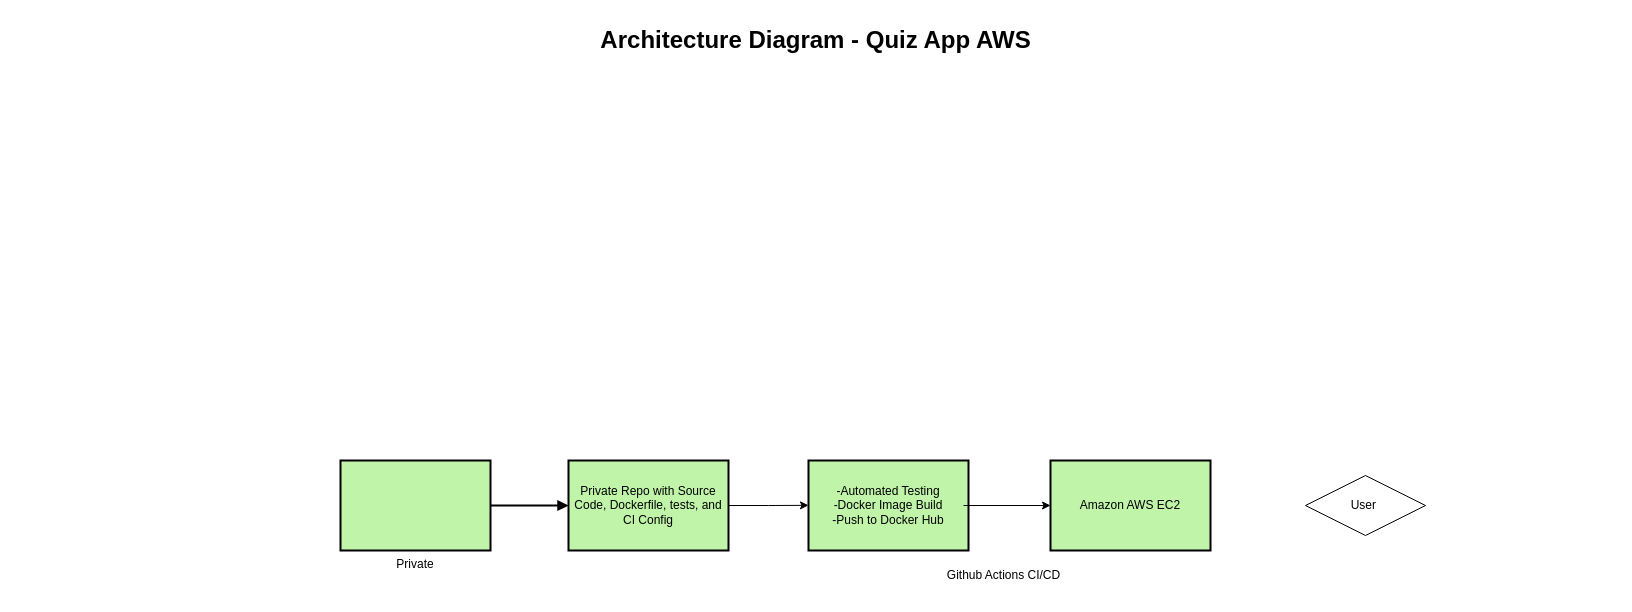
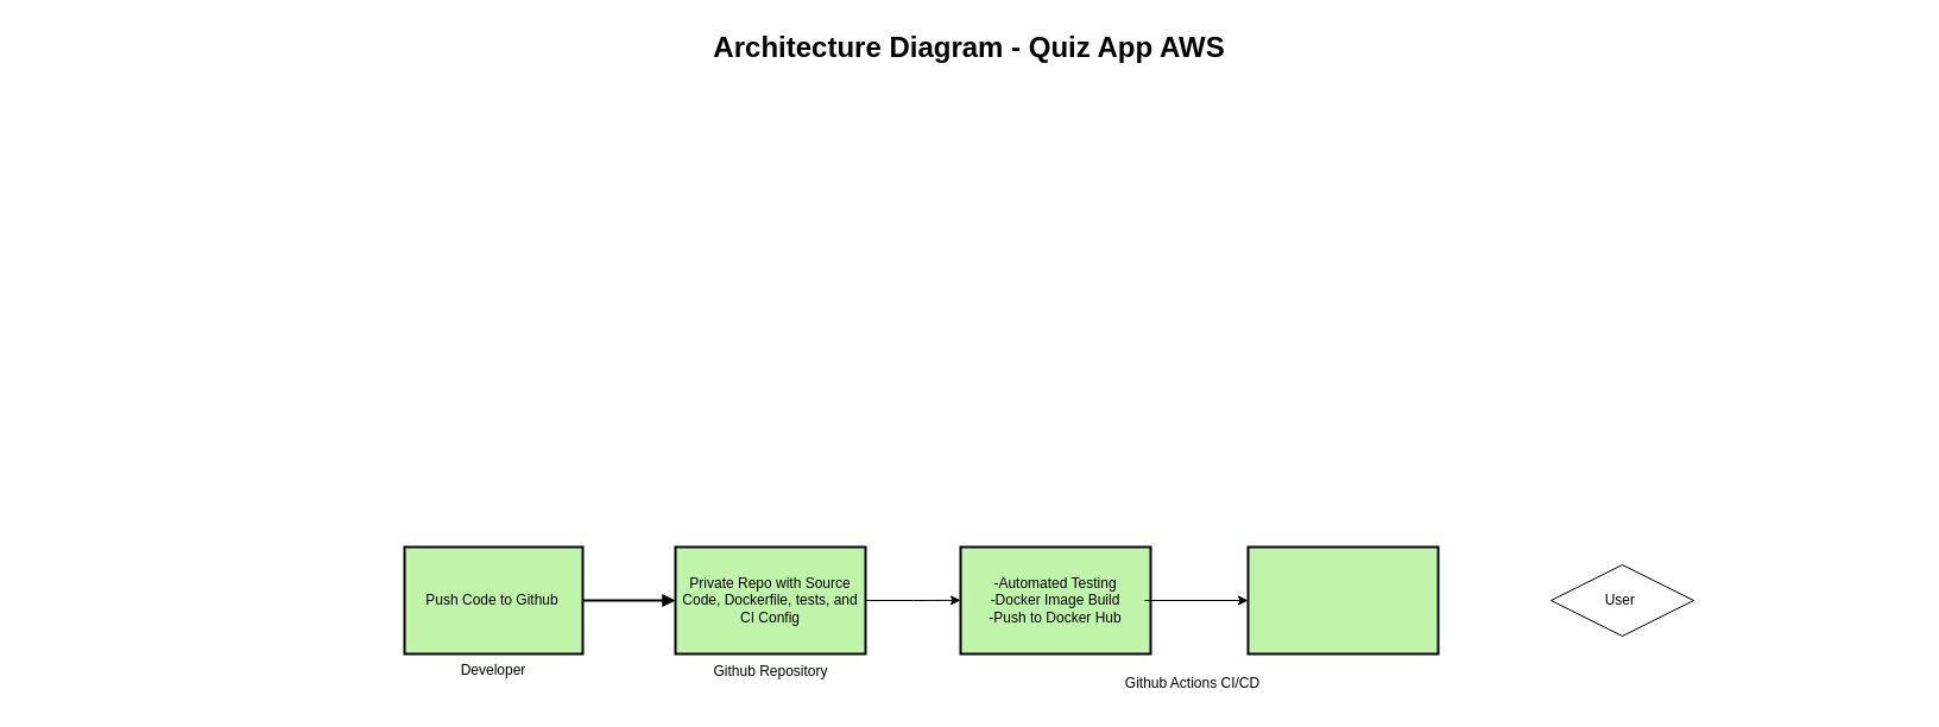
+ <mxCell id="5" value="Push Code to Github" style="text;html=1;align=center;verticalAlign=middle;whiteSpace=wrap;rounded=0;" vertex="1" parent="1"><mxGeometry x="340" y="460" width="148" height="90" as="geometry" /></mxCell>
- <mxCell id="15" value="Amazon AWS EC2" style="text;html=1;align=center;verticalAlign=middle;whiteSpace=wrap;rounded=0;" vertex="1" parent="1"><mxGeometry x="1050" y="460" width="160" height="90" as="geometry" /></mxCell>
- <mxCell id="3" value="Private" style="strokeWidth=2;dashed=0;align=center;fontSize=12;shape=rect;verticalLabelPosition=bottom;verticalAlign=top;fillColor=#c0f5a9" parent="1" vertex="1"><mxGeometry x="340" y="460" width="150" height="90" as="geometry" /></mxCell>
+ <mxCell id="3" value="Developer" style="strokeWidth=2;dashed=0;align=center;fontSize=12;shape=rect;verticalLabelPosition=bottom;verticalAlign=top;fillColor=#c0f5a9" parent="1" vertex="1"><mxGeometry x="340" y="460" width="150" height="90" as="geometry" /></mxCell>
+ <mxCell id="9" value="Github Repository" style="text;html=1;align=center;verticalAlign=middle;resizable=0;points=[];autosize=1;strokeColor=none;fillColor=none;" vertex="1" parent="1"><mxGeometry x="588" y="550" width="120" height="30" as="geometry" /></mxCell>
